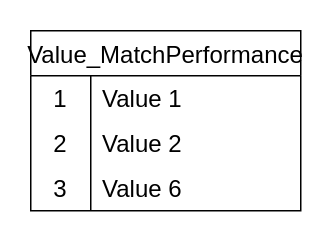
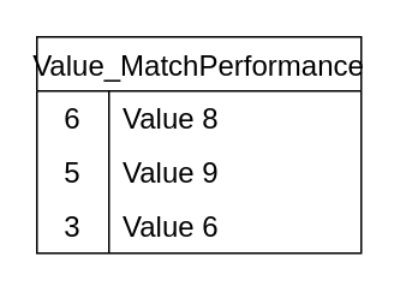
- <mxCell id="4" value="1" style="shape=partialRectangle;html=1;whiteSpace=wrap;connectable=0;fillColor=none;top=0;left=0;bottom=0;right=0;overflow=hidden;pointerEvents=1;strokeColor=inherit;fontSize=16;" vertex="1" parent="3"><mxGeometry width="40" height="30" as="geometry"><mxRectangle width="40" height="30" as="alternateBounds" /></mxGeometry></mxCell>
+ <mxCell id="4" value="6" style="shape=partialRectangle;html=1;whiteSpace=wrap;connectable=0;fillColor=none;top=0;left=0;bottom=0;right=0;overflow=hidden;pointerEvents=1;strokeColor=inherit;fontSize=16;" vertex="1" parent="3"><mxGeometry width="40" height="30" as="geometry"><mxRectangle width="40" height="30" as="alternateBounds" /></mxGeometry></mxCell>
- <mxCell id="5" value="Value 1" style="shape=partialRectangle;html=1;whiteSpace=wrap;connectable=0;fillColor=none;top=0;left=0;bottom=0;right=0;align=left;spacingLeft=6;overflow=hidden;strokeColor=inherit;fontSize=16;" vertex="1" parent="3"><mxGeometry x="40" width="140" height="30" as="geometry"><mxRectangle width="140" height="30" as="alternateBounds" /></mxGeometry></mxCell>
+ <mxCell id="5" value="Value 8" style="shape=partialRectangle;html=1;whiteSpace=wrap;connectable=0;fillColor=none;top=0;left=0;bottom=0;right=0;align=left;spacingLeft=6;overflow=hidden;strokeColor=inherit;fontSize=16;" vertex="1" parent="3"><mxGeometry x="40" width="140" height="30" as="geometry"><mxRectangle width="140" height="30" as="alternateBounds" /></mxGeometry></mxCell>
- <mxCell id="7" value="2" style="shape=partialRectangle;html=1;whiteSpace=wrap;connectable=0;fillColor=none;top=0;left=0;bottom=0;right=0;overflow=hidden;strokeColor=inherit;fontSize=16;" vertex="1" parent="6"><mxGeometry width="40" height="30" as="geometry"><mxRectangle width="40" height="30" as="alternateBounds" /></mxGeometry></mxCell>
+ <mxCell id="7" value="5" style="shape=partialRectangle;html=1;whiteSpace=wrap;connectable=0;fillColor=none;top=0;left=0;bottom=0;right=0;overflow=hidden;strokeColor=inherit;fontSize=16;" vertex="1" parent="6"><mxGeometry width="40" height="30" as="geometry"><mxRectangle width="40" height="30" as="alternateBounds" /></mxGeometry></mxCell>
- <mxCell id="8" value="Value 2" style="shape=partialRectangle;html=1;whiteSpace=wrap;connectable=0;fillColor=none;top=0;left=0;bottom=0;right=0;align=left;spacingLeft=6;overflow=hidden;strokeColor=inherit;fontSize=16;" vertex="1" parent="6"><mxGeometry x="40" width="140" height="30" as="geometry"><mxRectangle width="140" height="30" as="alternateBounds" /></mxGeometry></mxCell>
+ <mxCell id="8" value="Value 9" style="shape=partialRectangle;html=1;whiteSpace=wrap;connectable=0;fillColor=none;top=0;left=0;bottom=0;right=0;align=left;spacingLeft=6;overflow=hidden;strokeColor=inherit;fontSize=16;" vertex="1" parent="6"><mxGeometry x="40" width="140" height="30" as="geometry"><mxRectangle width="140" height="30" as="alternateBounds" /></mxGeometry></mxCell>
